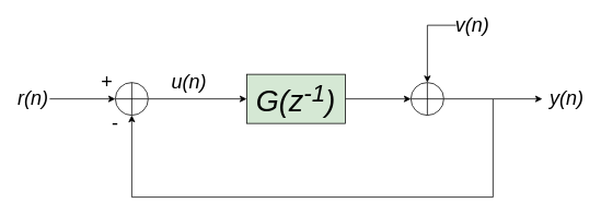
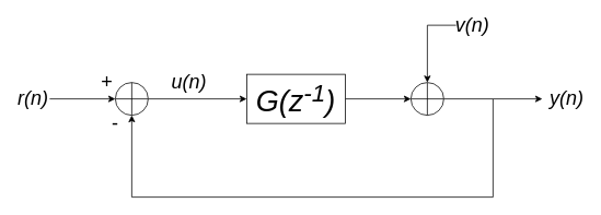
- <mxCell id="3" value="&lt;font style=&quot;font-size: 36px&quot;&gt;&lt;i&gt;G(z&lt;sup&gt;-1&lt;/sup&gt;&lt;/i&gt;&lt;/font&gt;&lt;span style=&quot;font-size: 36px ; font-style: italic&quot;&gt;)&lt;/span&gt;" style="rounded=0;whiteSpace=wrap;html=1;fillColor=#d5e8d4;" parent="1" vertex="1"><mxGeometry x="300" y="90" width="120" height="60" as="geometry" /></mxCell>
+ <mxCell id="3" value="&lt;font style=&quot;font-size: 36px&quot;&gt;&lt;i&gt;G(z&lt;sup&gt;-1&lt;/sup&gt;&lt;/i&gt;&lt;/font&gt;&lt;span style=&quot;font-size: 36px ; font-style: italic&quot;&gt;)&lt;/span&gt;" style="rounded=0;whiteSpace=wrap;html=1;" parent="1" vertex="1"><mxGeometry x="300" y="90" width="120" height="60" as="geometry" /></mxCell>
